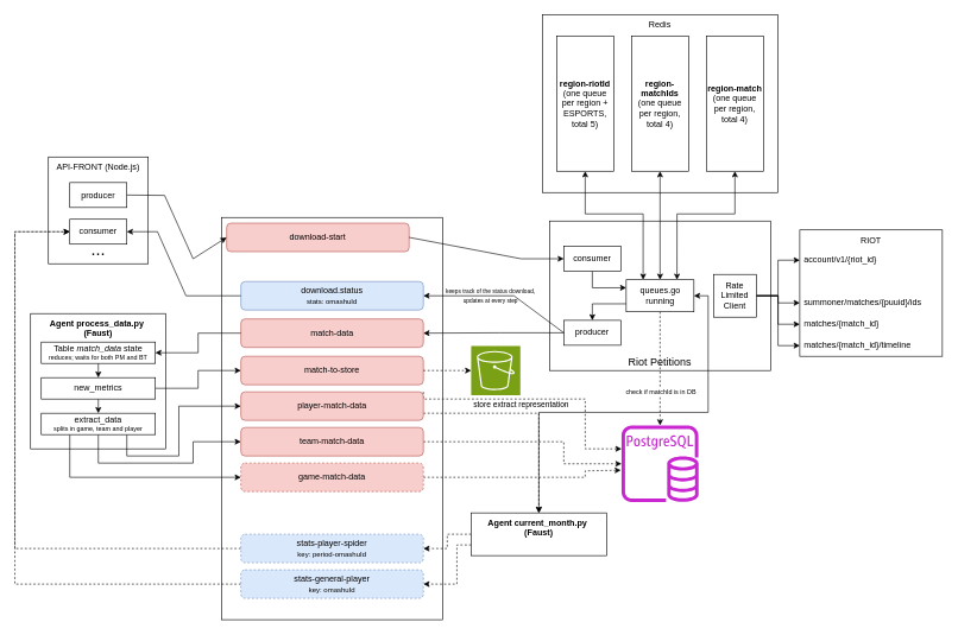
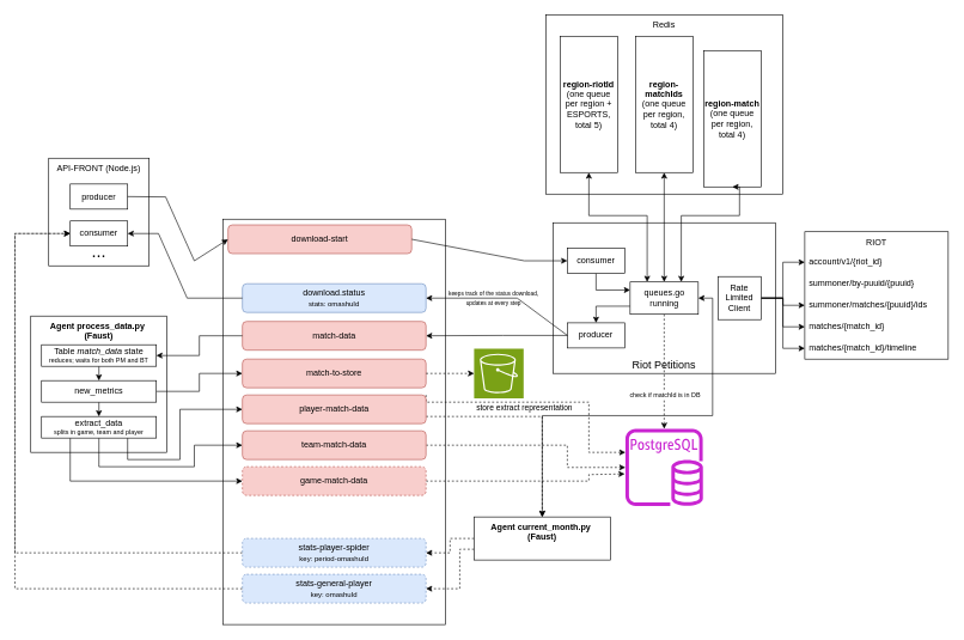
- <mxCell id="33" value="&lt;div&gt;&lt;b&gt;region-match&lt;/b&gt;&lt;br&gt;&lt;/div&gt;&lt;div&gt;(one queue per region, total 4)&lt;/div&gt;" style="rounded=0;whiteSpace=wrap;html=1;" parent="1" vertex="1"><mxGeometry x="990" y="50" width="80" height="190" as="geometry" /></mxCell>
+ <mxCell id="33" value="&lt;div&gt;&lt;b&gt;region-match&lt;/b&gt;&lt;br&gt;&lt;/div&gt;&lt;div&gt;(one queue per region, total 4)&lt;/div&gt;" style="rounded=0;whiteSpace=wrap;html=1;" parent="1" vertex="1"><mxGeometry x="980" y="70" width="80" height="190" as="geometry" /></mxCell>
+ <mxCell id="29" value="&lt;span class=&quot;path&quot;&gt;summoner/by-puuid/{puuid}&lt;/span&gt;" style="text;strokeColor=none;fillColor=none;align=left;verticalAlign=middle;spacingLeft=4;spacingRight=4;overflow=hidden;points=[[0,0.5],[1,0.5]];portConstraint=eastwest;rotatable=0;whiteSpace=wrap;html=1;" parent="1" vertex="1"><mxGeometry x="1121" y="380" width="200" height="30" as="geometry" /></mxCell>
